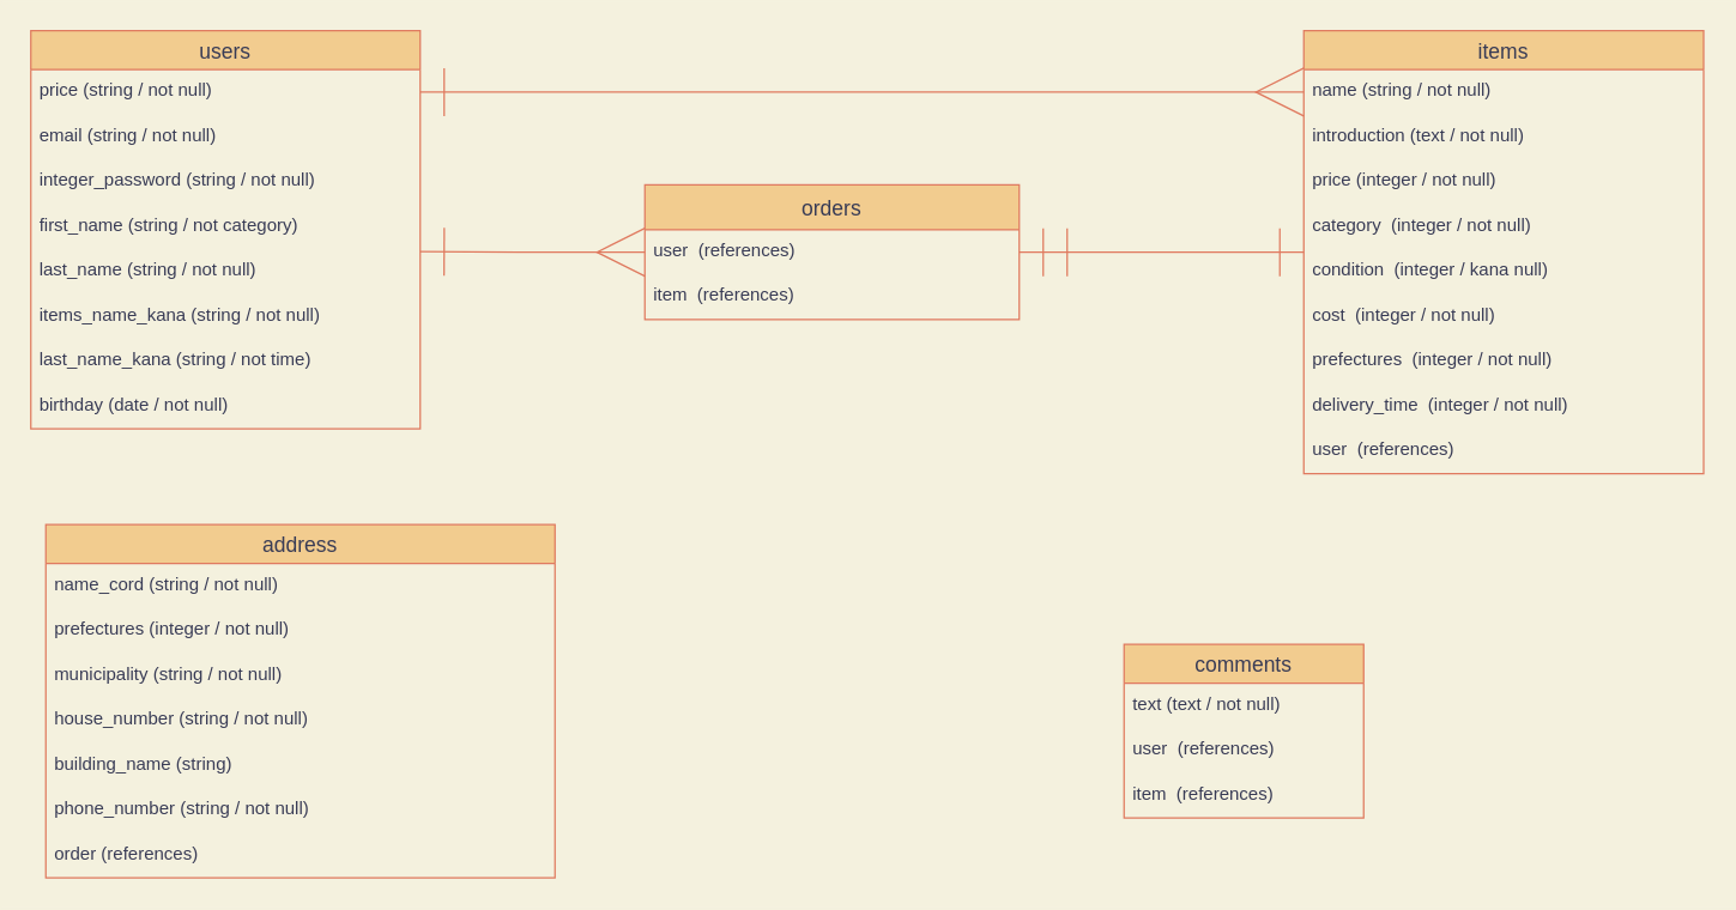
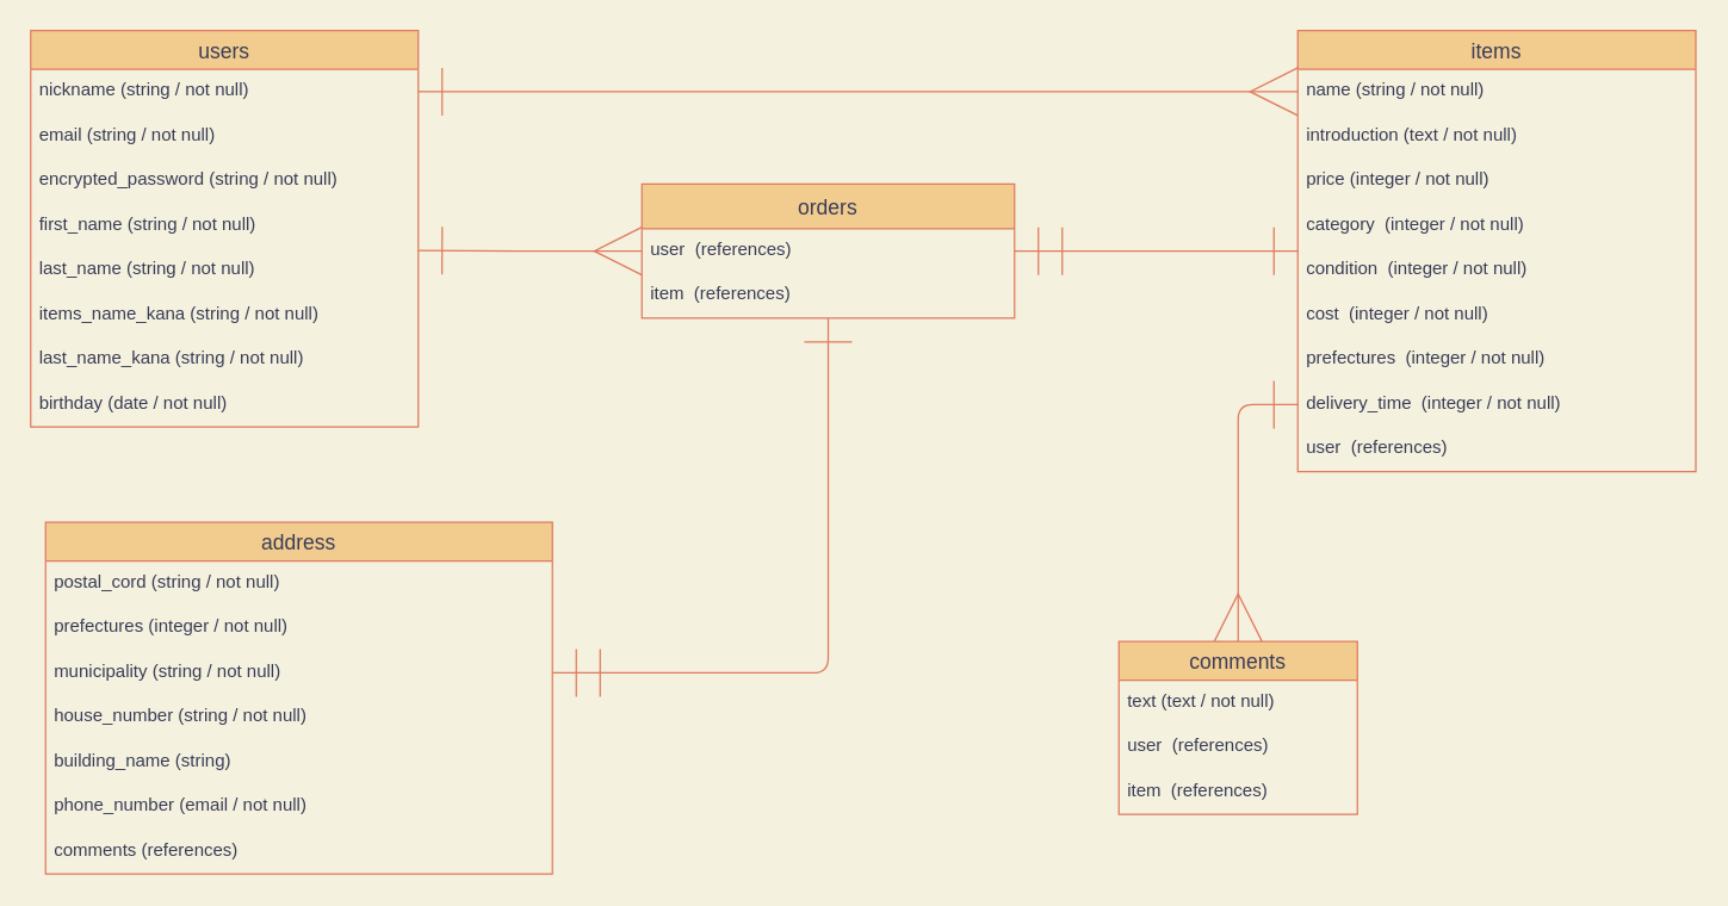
- <mxCell id="14" value="price (string / not null)" style="text;strokeColor=none;fillColor=none;spacingLeft=4;spacingRight=4;overflow=hidden;rotatable=0;points=[[0,0.5],[1,0.5]];portConstraint=eastwest;fontSize=12;labelBorderColor=none;labelBackgroundColor=none;fontColor=#393C56;" parent="13" vertex="1"><mxGeometry y="26" width="260" height="30" as="geometry" /></mxCell>
+ <mxCell id="14" value="nickname (string / not null)" style="text;strokeColor=none;fillColor=none;spacingLeft=4;spacingRight=4;overflow=hidden;rotatable=0;points=[[0,0.5],[1,0.5]];portConstraint=eastwest;fontSize=12;labelBorderColor=none;labelBackgroundColor=none;fontColor=#393C56;" parent="13" vertex="1"><mxGeometry y="26" width="260" height="30" as="geometry" /></mxCell>
- <mxCell id="16" value="integer_password (string / not null)" style="text;strokeColor=none;fillColor=none;spacingLeft=4;spacingRight=4;overflow=hidden;rotatable=0;points=[[0,0.5],[1,0.5]];portConstraint=eastwest;fontSize=12;fontColor=#393C56;" parent="13" vertex="1"><mxGeometry y="86" width="260" height="30" as="geometry" /></mxCell>
+ <mxCell id="16" value="encrypted_password (string / not null)" style="text;strokeColor=none;fillColor=none;spacingLeft=4;spacingRight=4;overflow=hidden;rotatable=0;points=[[0,0.5],[1,0.5]];portConstraint=eastwest;fontSize=12;fontColor=#393C56;" parent="13" vertex="1"><mxGeometry y="86" width="260" height="30" as="geometry" /></mxCell>
- <mxCell id="17" value="first_name (string / not category)" style="text;strokeColor=none;fillColor=none;spacingLeft=4;spacingRight=4;overflow=hidden;rotatable=0;points=[[0,0.5],[1,0.5]];portConstraint=eastwest;fontSize=12;fontColor=#393C56;" parent="13" vertex="1"><mxGeometry y="116" width="260" height="30" as="geometry" /></mxCell>
+ <mxCell id="17" value="first_name (string / not null)" style="text;strokeColor=none;fillColor=none;spacingLeft=4;spacingRight=4;overflow=hidden;rotatable=0;points=[[0,0.5],[1,0.5]];portConstraint=eastwest;fontSize=12;fontColor=#393C56;" parent="13" vertex="1"><mxGeometry y="116" width="260" height="30" as="geometry" /></mxCell>
- <mxCell id="8" value="condition  (integer / kana null)" style="text;strokeColor=none;fillColor=none;spacingLeft=4;spacingRight=4;overflow=hidden;rotatable=0;points=[[0,0.5],[1,0.5]];portConstraint=eastwest;fontSize=12;fontColor=#393C56;" parent="3" vertex="1"><mxGeometry y="146" width="267" height="30" as="geometry" /></mxCell>
+ <mxCell id="8" value="condition  (integer / not null)" style="text;strokeColor=none;fillColor=none;spacingLeft=4;spacingRight=4;overflow=hidden;rotatable=0;points=[[0,0.5],[1,0.5]];portConstraint=eastwest;fontSize=12;fontColor=#393C56;" parent="3" vertex="1"><mxGeometry y="146" width="267" height="30" as="geometry" /></mxCell>
- <mxCell id="20" value="last_name_kana (string / not time)" style="text;strokeColor=none;fillColor=none;spacingLeft=4;spacingRight=4;overflow=hidden;rotatable=0;points=[[0,0.5],[1,0.5]];portConstraint=eastwest;fontSize=12;fontColor=#393C56;" parent="13" vertex="1"><mxGeometry y="206" width="260" height="30" as="geometry" /></mxCell>
+ <mxCell id="20" value="last_name_kana (string / not null)" style="text;strokeColor=none;fillColor=none;spacingLeft=4;spacingRight=4;overflow=hidden;rotatable=0;points=[[0,0.5],[1,0.5]];portConstraint=eastwest;fontSize=12;fontColor=#393C56;" parent="13" vertex="1"><mxGeometry y="206" width="260" height="30" as="geometry" /></mxCell>
+ <mxCell id="30" style="edgeStyle=orthogonalEdgeStyle;curved=0;rounded=1;sketch=0;orthogonalLoop=1;jettySize=auto;html=1;startArrow=ERmany;startFill=0;startSize=30;endArrow=ERone;endFill=0;endSize=30;strokeColor=#E07A5F;fillColor=#F2CC8F;fontColor=#393C56;" parent="1" source="31" target="11" edge="1"><mxGeometry relative="1" as="geometry" /></mxCell>
- <mxCell id="23" value="name_cord (string / not null)" style="text;strokeColor=none;fillColor=none;spacingLeft=4;spacingRight=4;overflow=hidden;rotatable=0;points=[[0,0.5],[1,0.5]];portConstraint=eastwest;fontSize=12;fontColor=#393C56;" parent="22" vertex="1"><mxGeometry y="26" width="340" height="30" as="geometry" /></mxCell>
+ <mxCell id="23" value="postal_cord (string / not null)" style="text;strokeColor=none;fillColor=none;spacingLeft=4;spacingRight=4;overflow=hidden;rotatable=0;points=[[0,0.5],[1,0.5]];portConstraint=eastwest;fontSize=12;fontColor=#393C56;" parent="22" vertex="1"><mxGeometry y="26" width="340" height="30" as="geometry" /></mxCell>
+ <mxCell id="36" style="edgeStyle=orthogonalEdgeStyle;curved=0;rounded=1;sketch=0;orthogonalLoop=1;jettySize=auto;html=1;entryX=1;entryY=0.5;entryDx=0;entryDy=0;startArrow=ERone;startFill=0;startSize=30;endArrow=ERmandOne;endFill=0;endSize=30;strokeColor=#E07A5F;fillColor=#F2CC8F;fontColor=#393C56;" parent="1" source="37" target="25" edge="1"><mxGeometry relative="1" as="geometry" /></mxCell>
- <mxCell id="28" value="phone_number (string / not null)" style="text;strokeColor=none;fillColor=none;spacingLeft=4;spacingRight=4;overflow=hidden;rotatable=0;points=[[0,0.5],[1,0.5]];portConstraint=eastwest;fontSize=12;fontColor=#393C56;" parent="22" vertex="1"><mxGeometry y="176" width="340" height="30" as="geometry" /></mxCell>
+ <mxCell id="28" value="phone_number (email / not null)" style="text;strokeColor=none;fillColor=none;spacingLeft=4;spacingRight=4;overflow=hidden;rotatable=0;points=[[0,0.5],[1,0.5]];portConstraint=eastwest;fontSize=12;fontColor=#393C56;" parent="22" vertex="1"><mxGeometry y="176" width="340" height="30" as="geometry" /></mxCell>
- <mxCell id="29" value="order (references)" style="text;strokeColor=none;fillColor=none;spacingLeft=4;spacingRight=4;overflow=hidden;rotatable=0;points=[[0,0.5],[1,0.5]];portConstraint=eastwest;fontSize=12;fontColor=#393C56;" parent="22" vertex="1"><mxGeometry y="206" width="340" height="30" as="geometry" /></mxCell>
+ <mxCell id="29" value="comments (references)" style="text;strokeColor=none;fillColor=none;spacingLeft=4;spacingRight=4;overflow=hidden;rotatable=0;points=[[0,0.5],[1,0.5]];portConstraint=eastwest;fontSize=12;fontColor=#393C56;" parent="22" vertex="1"><mxGeometry y="206" width="340" height="30" as="geometry" /></mxCell>
